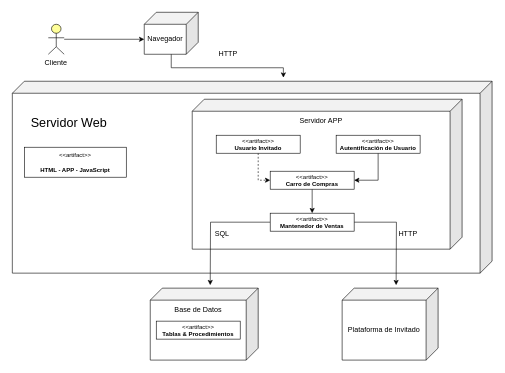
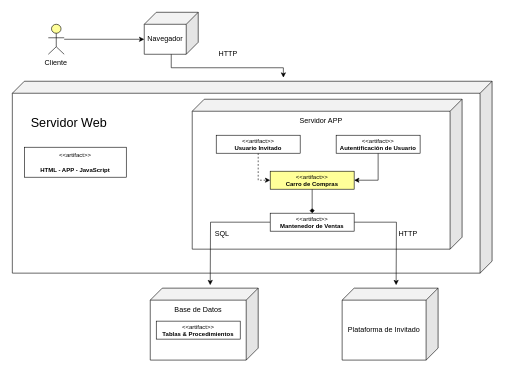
- <mxCell id="7" value="&amp;lt;&amp;lt;artifact&amp;gt;&amp;gt;&lt;br style=&quot;font-size: 10px;&quot;&gt;&lt;b&gt;Carro de Compras&lt;/b&gt;" style="html=1;align=center;verticalAlign=middle;dashed=0;whiteSpace=wrap;fontSize=10;" parent="1" vertex="1"><mxGeometry x="450" y="285" width="140" height="30" as="geometry" /></mxCell>
+ <mxCell id="7" value="&amp;lt;&amp;lt;artifact&amp;gt;&amp;gt;&lt;br style=&quot;font-size: 10px;&quot;&gt;&lt;b&gt;Carro de Compras&lt;/b&gt;" style="html=1;align=center;verticalAlign=middle;dashed=0;whiteSpace=wrap;fontSize=10;fillColor=#ffff99;" parent="1" vertex="1"><mxGeometry x="450" y="285" width="140" height="30" as="geometry" /></mxCell>
- <mxCell id="6" style="edgeStyle=orthogonalEdgeStyle;rounded=0;orthogonalLoop=1;jettySize=auto;html=1;entryX=0.5;entryY=0;entryDx=0;entryDy=0;" parent="1" source="7" target="19" edge="1"><mxGeometry relative="1" as="geometry" /></mxCell>
+ <mxCell id="6" style="edgeStyle=orthogonalEdgeStyle;rounded=0;orthogonalLoop=1;jettySize=auto;html=1;entryX=0.5;entryY=0;entryDx=0;entryDy=0;endArrow=diamond;" parent="1" source="7" target="19" edge="1"><mxGeometry relative="1" as="geometry" /></mxCell>
